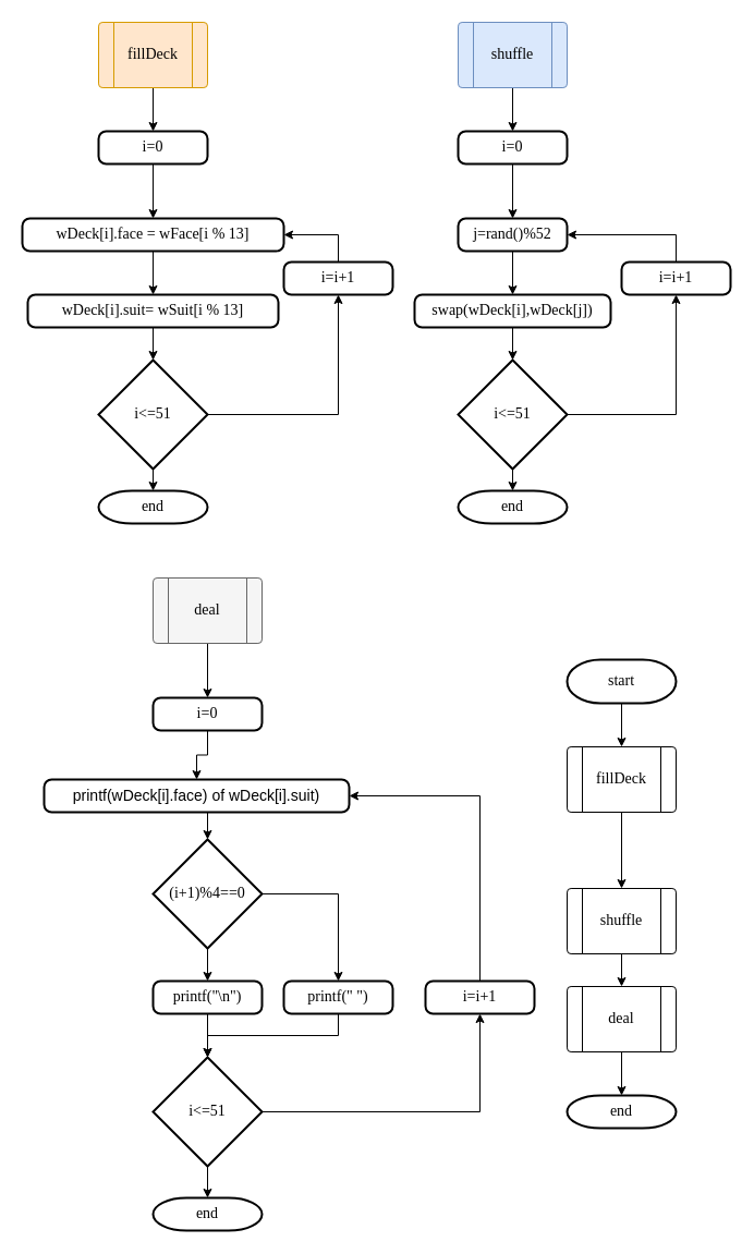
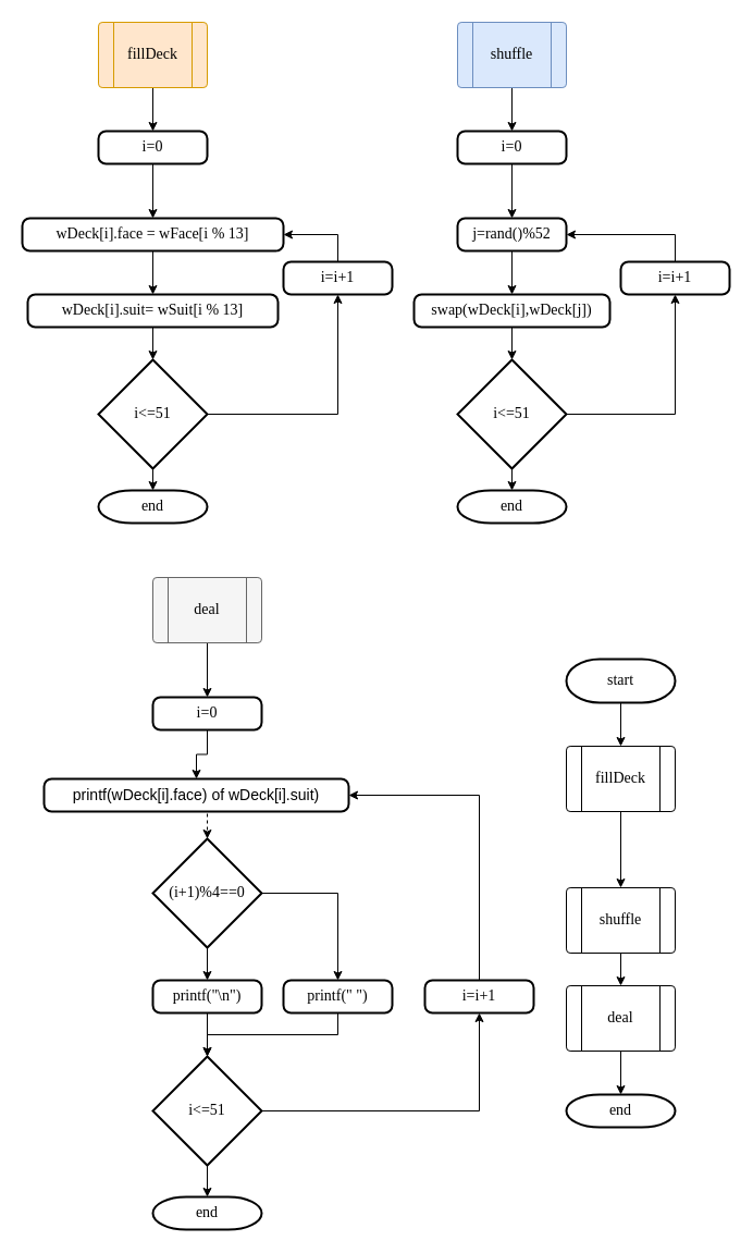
- <mxCell id="37" style="edgeStyle=orthogonalEdgeStyle;rounded=0;orthogonalLoop=1;jettySize=auto;html=1;exitX=0.5;exitY=1;exitDx=0;exitDy=0;entryX=0.5;entryY=0;entryDx=0;entryDy=0;entryPerimeter=0;fontFamily=標楷體;fontSize=14;" edge="1" parent="1" source="38" target="41"><mxGeometry relative="1" as="geometry" /></mxCell>
+ <mxCell id="37" style="edgeStyle=orthogonalEdgeStyle;rounded=0;orthogonalLoop=1;jettySize=auto;html=1;exitX=0.5;exitY=1;exitDx=0;exitDy=0;entryX=0.5;entryY=0;entryDx=0;entryDy=0;entryPerimeter=0;fontFamily=標楷體;fontSize=14;dashed=1;" edge="1" parent="1" source="38" target="41"><mxGeometry relative="1" as="geometry" /></mxCell>
